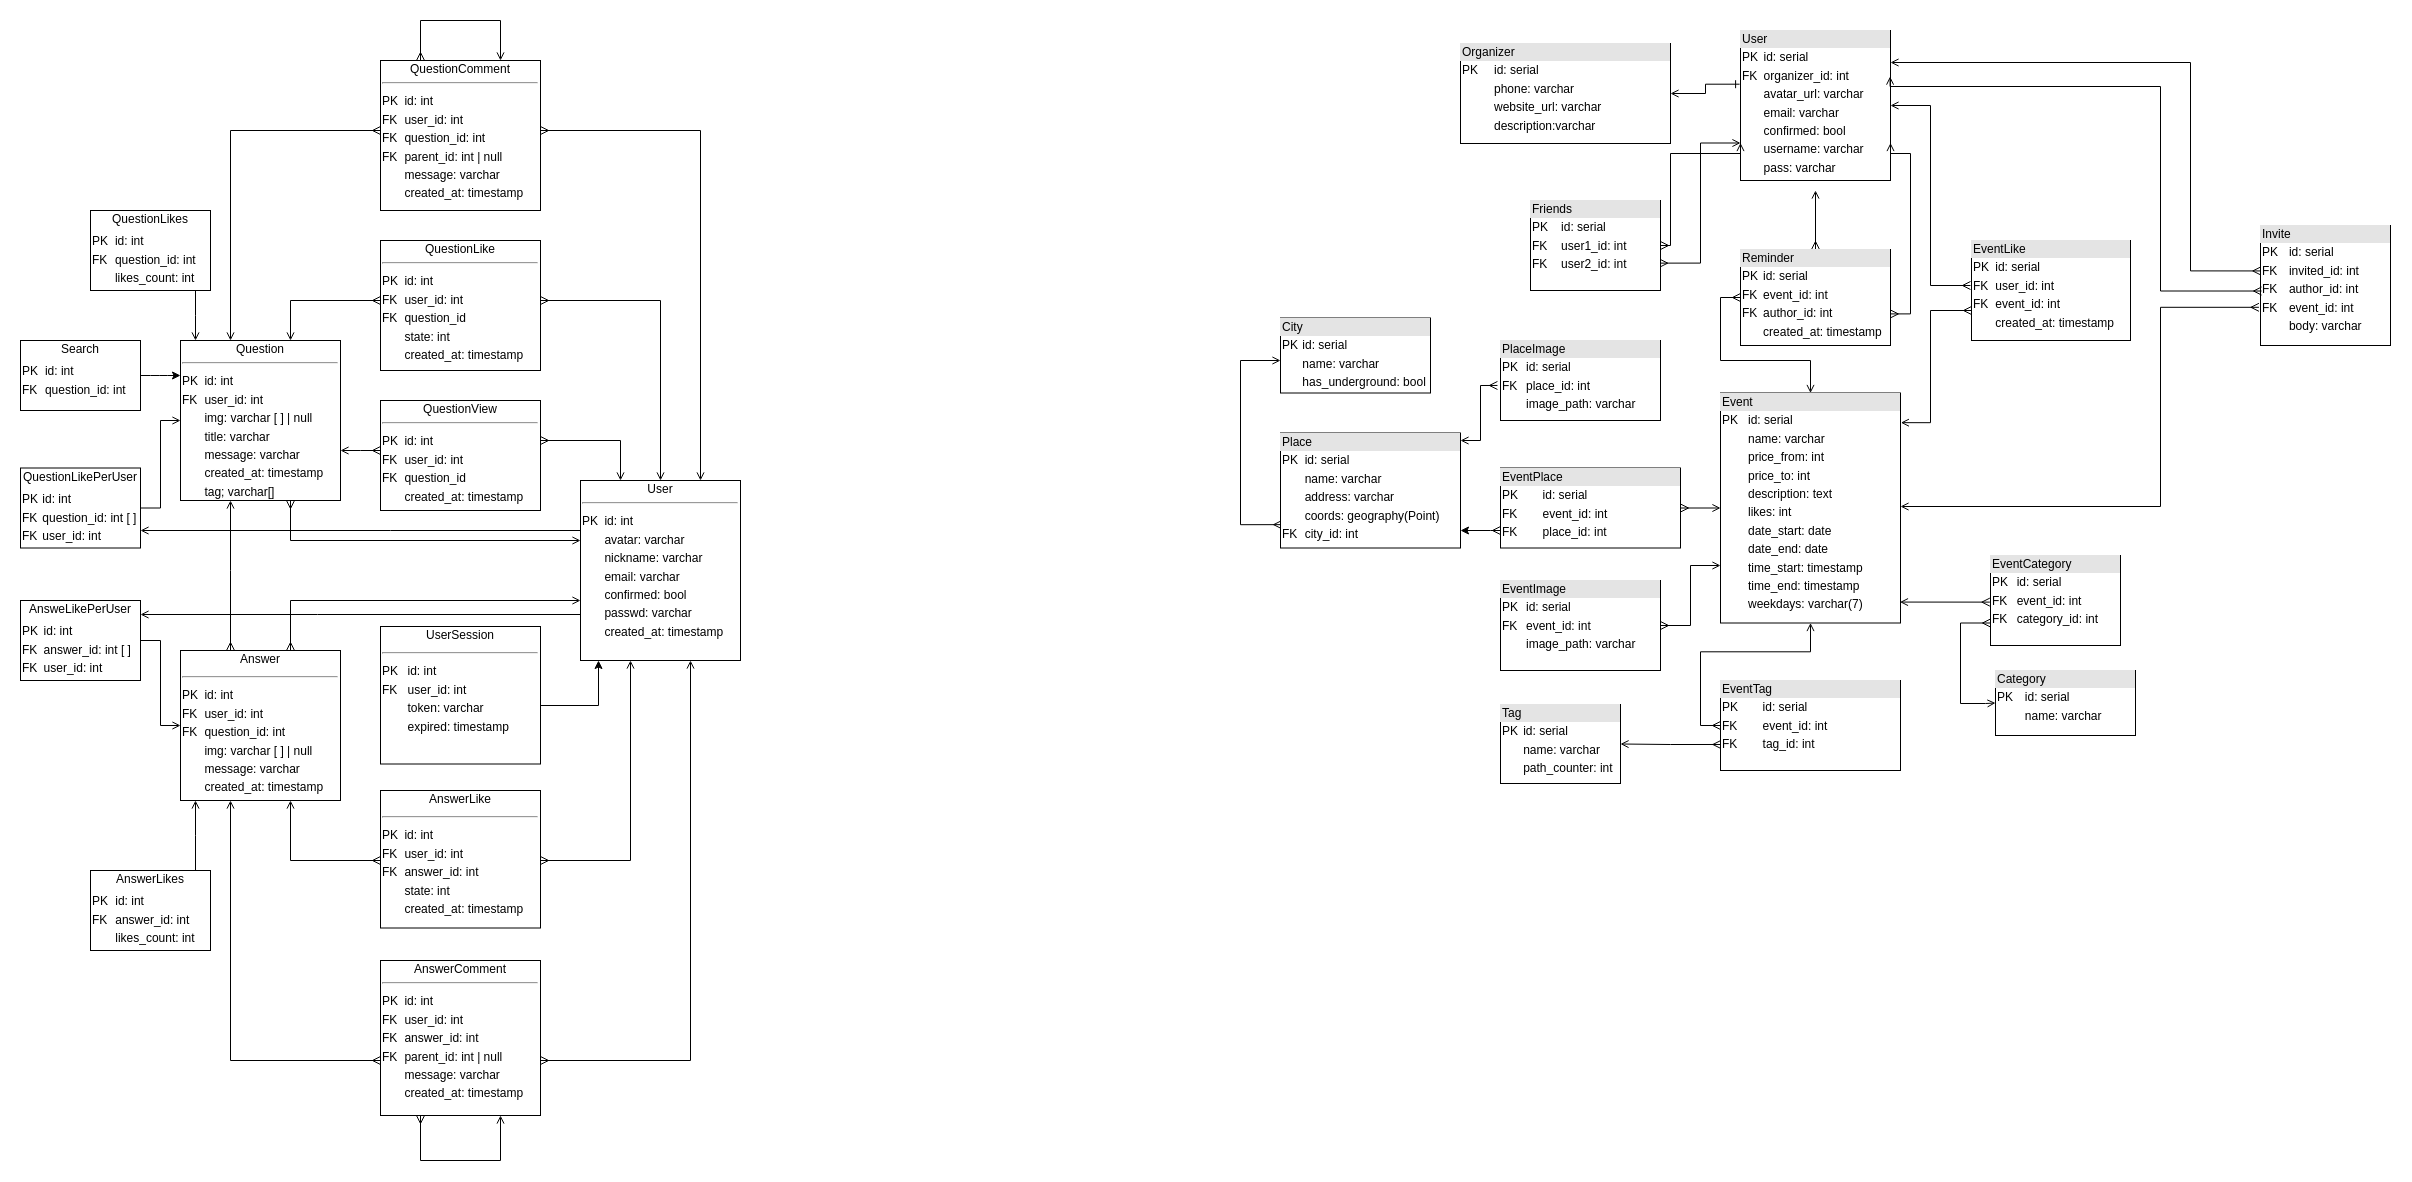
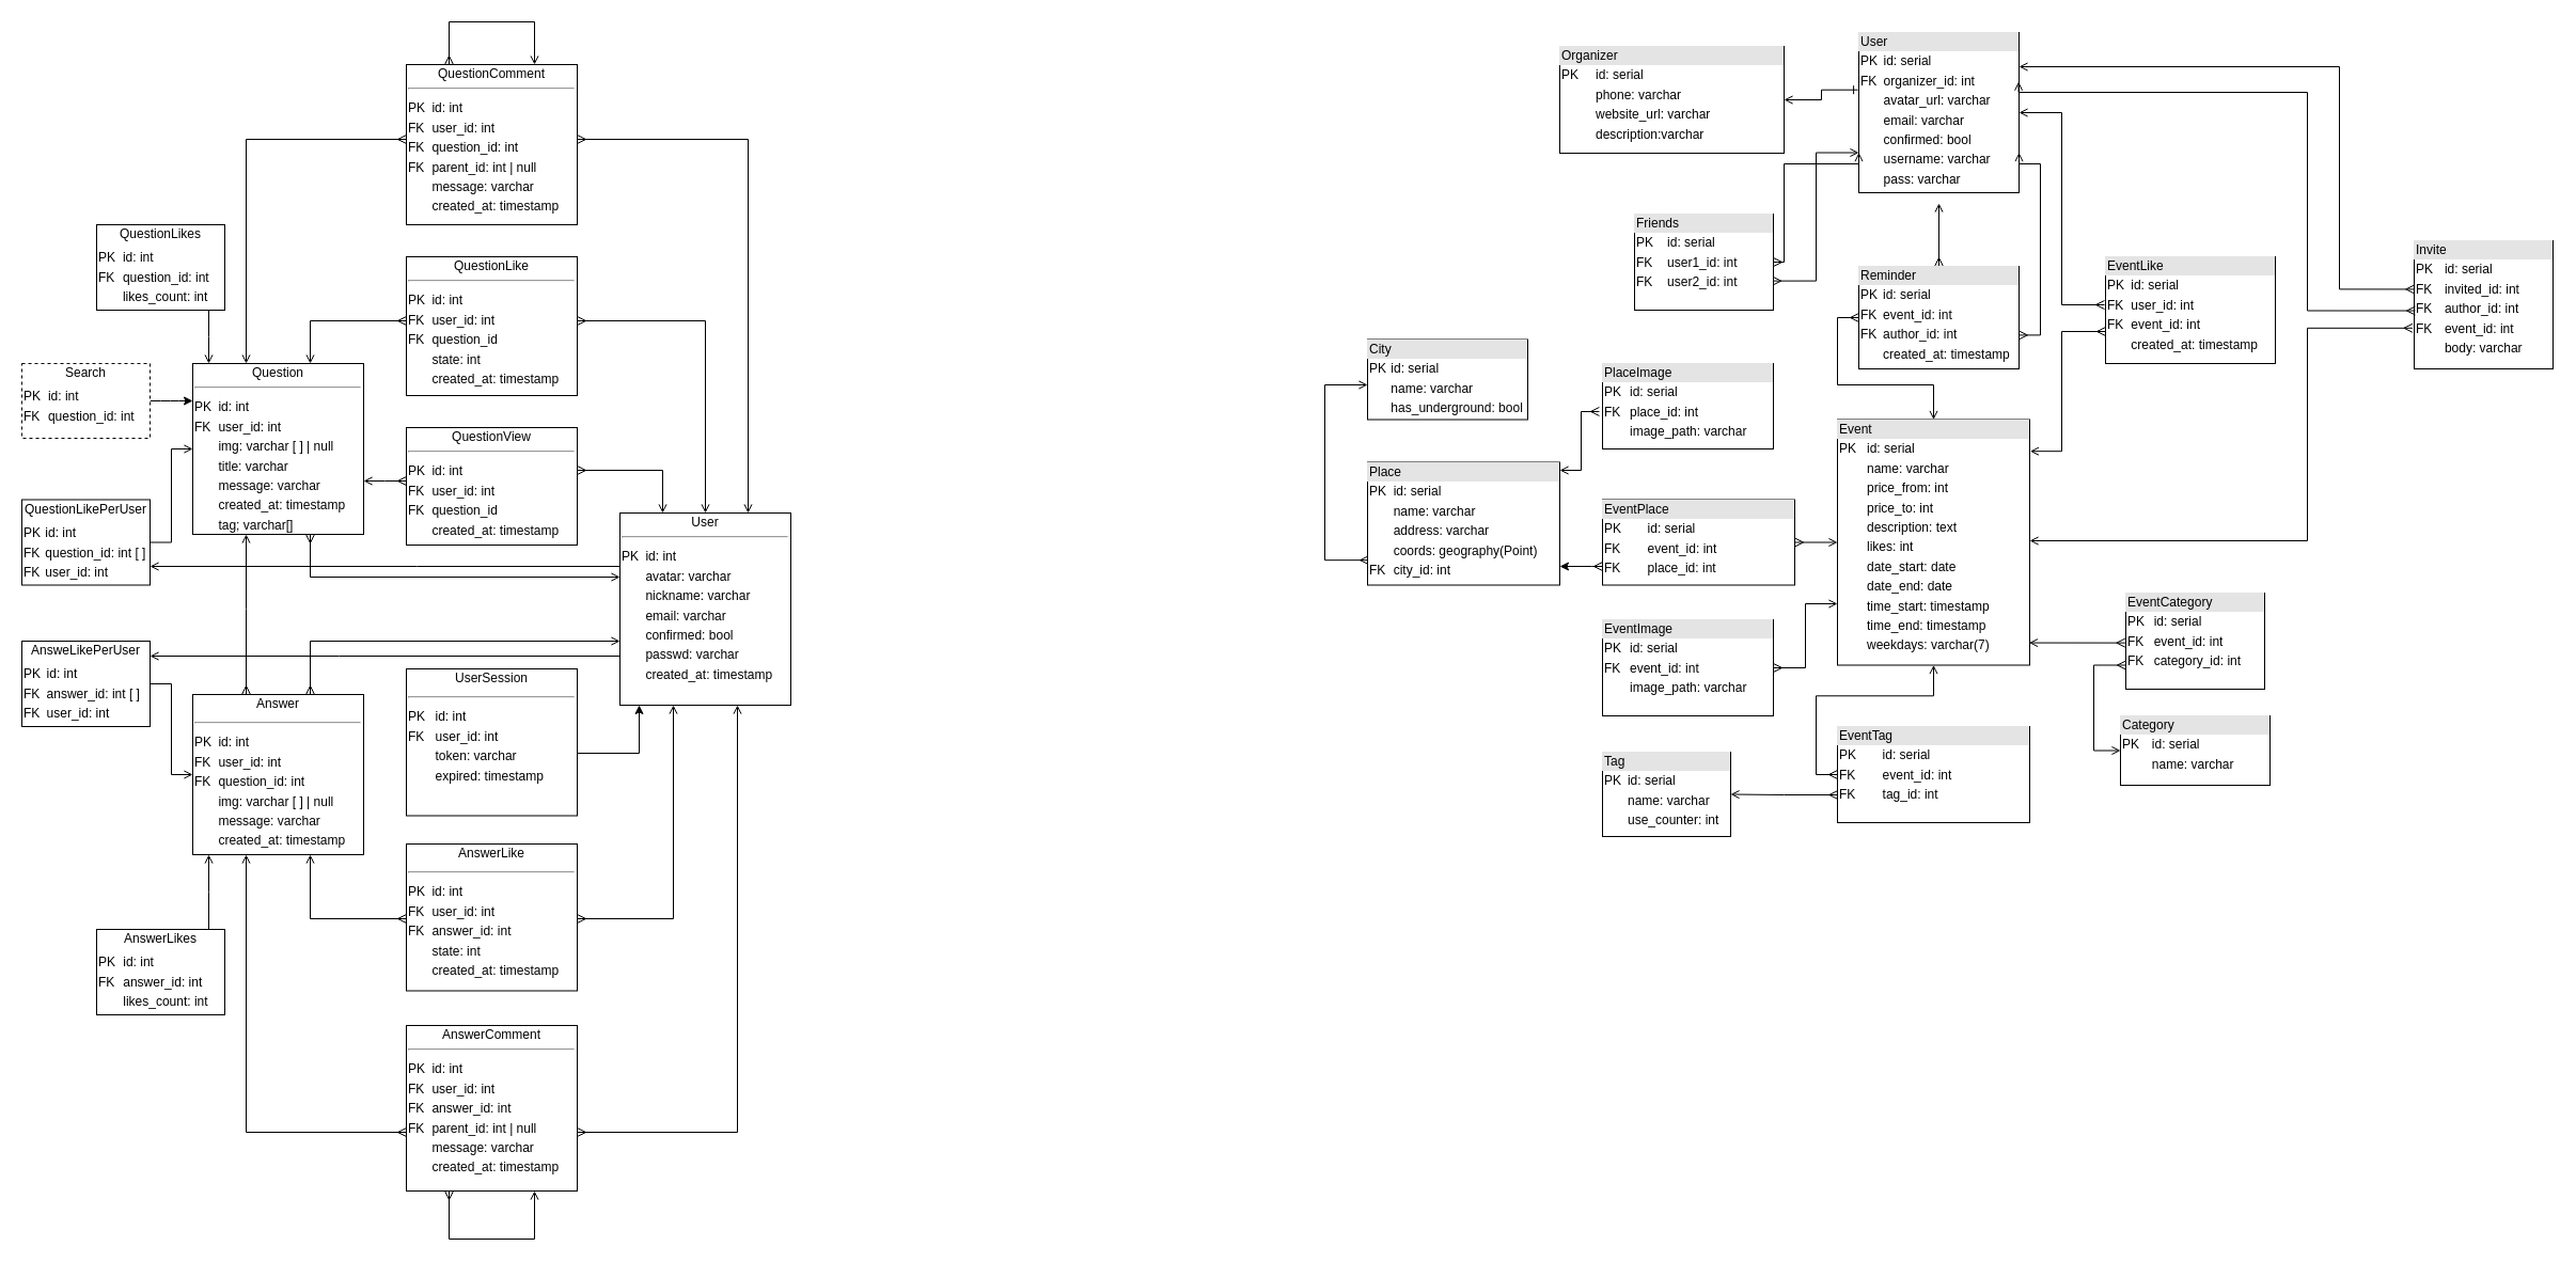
- <mxCell id="75" value="&lt;div style=&quot;text-align: center; box-sizing: border-box; width: 100%; background-image: initial; background-position: initial; background-size: initial; background-repeat: initial; background-attachment: initial; background-origin: initial; background-clip: initial; padding: 2px;&quot;&gt;Search&lt;/div&gt;&lt;div style=&quot;text-align: center; box-sizing: border-box; width: 100%; background-image: initial; background-position: initial; background-size: initial; background-repeat: initial; background-attachment: initial; background-origin: initial; background-clip: initial; padding: 2px;&quot;&gt;&lt;/div&gt;&lt;table style=&quot;width:100%;font-size:1em;&quot; cellspacing=&quot;0&quot; cellpadding=&quot;2&quot;&gt;&lt;tbody&gt;&lt;tr&gt;&lt;td&gt;PK&lt;/td&gt;&lt;td&gt;id: int&lt;br&gt;&lt;/td&gt;&lt;/tr&gt;&lt;tr&gt;&lt;td&gt;FK&lt;/td&gt;&lt;td&gt;question_id: int&lt;/td&gt;&lt;/tr&gt;&lt;/tbody&gt;&lt;/table&gt;" style="verticalAlign=top;align=left;overflow=fill;html=1;rounded=0;glass=0;labelBackgroundColor=none;gradientColor=none;" vertex="1" parent="1"><mxGeometry x="20" y="340" width="120" height="70" as="geometry" /></mxCell>
+ <mxCell id="75" value="&lt;div style=&quot;text-align: center; box-sizing: border-box; width: 100%; background-image: initial; background-position: initial; background-size: initial; background-repeat: initial; background-attachment: initial; background-origin: initial; background-clip: initial; padding: 2px;&quot;&gt;Search&lt;/div&gt;&lt;div style=&quot;text-align: center; box-sizing: border-box; width: 100%; background-image: initial; background-position: initial; background-size: initial; background-repeat: initial; background-attachment: initial; background-origin: initial; background-clip: initial; padding: 2px;&quot;&gt;&lt;/div&gt;&lt;table style=&quot;width:100%;font-size:1em;&quot; cellspacing=&quot;0&quot; cellpadding=&quot;2&quot;&gt;&lt;tbody&gt;&lt;tr&gt;&lt;td&gt;PK&lt;/td&gt;&lt;td&gt;id: int&lt;br&gt;&lt;/td&gt;&lt;/tr&gt;&lt;tr&gt;&lt;td&gt;FK&lt;/td&gt;&lt;td&gt;question_id: int&lt;/td&gt;&lt;/tr&gt;&lt;/tbody&gt;&lt;/table&gt;" style="verticalAlign=top;align=left;overflow=fill;html=1;rounded=0;glass=0;labelBackgroundColor=none;gradientColor=none;dashed=1;" vertex="1" parent="1"><mxGeometry x="20" y="340" width="120" height="70" as="geometry" /></mxCell>
- <mxCell id="24" value="&lt;div style=&quot;box-sizing:border-box;width:100%;background:#e4e4e4;padding:2px;&quot;&gt;Category&lt;/div&gt;&lt;table style=&quot;width:100%;font-size:1em;&quot; cellspacing=&quot;0&quot; cellpadding=&quot;2&quot;&gt;&lt;tbody&gt;&lt;tr&gt;&lt;td&gt;PK&lt;/td&gt;&lt;td&gt;id: serial&lt;/td&gt;&lt;/tr&gt;&lt;tr&gt;&lt;td&gt;&lt;br&gt;&lt;/td&gt;&lt;td&gt;name: varchar&lt;br&gt;&lt;br&gt;&lt;/td&gt;&lt;/tr&gt;&lt;tr&gt;&lt;td&gt;&lt;/td&gt;&lt;td&gt;&lt;br&gt;&lt;/td&gt;&lt;/tr&gt;&lt;/tbody&gt;&lt;/table&gt;" style="verticalAlign=top;align=left;overflow=fill;html=1;labelBackgroundColor=none;rounded=0;" parent="1" vertex="1"><mxGeometry x="1995" y="670" width="140" height="65" as="geometry" /></mxCell>
+ <mxCell id="24" value="&lt;div style=&quot;box-sizing:border-box;width:100%;background:#e4e4e4;padding:2px;&quot;&gt;Category&lt;/div&gt;&lt;table style=&quot;width:100%;font-size:1em;&quot; cellspacing=&quot;0&quot; cellpadding=&quot;2&quot;&gt;&lt;tbody&gt;&lt;tr&gt;&lt;td&gt;PK&lt;/td&gt;&lt;td&gt;id: serial&lt;/td&gt;&lt;/tr&gt;&lt;tr&gt;&lt;td&gt;&lt;br&gt;&lt;/td&gt;&lt;td&gt;name: varchar&lt;br&gt;&lt;br&gt;&lt;/td&gt;&lt;/tr&gt;&lt;tr&gt;&lt;td&gt;&lt;/td&gt;&lt;td&gt;&lt;br&gt;&lt;/td&gt;&lt;/tr&gt;&lt;/tbody&gt;&lt;/table&gt;" style="verticalAlign=top;align=left;overflow=fill;html=1;labelBackgroundColor=none;rounded=0;" parent="1" vertex="1"><mxGeometry x="1985" y="670" width="140" height="65" as="geometry" /></mxCell>
- <mxCell id="7" value="&lt;div style=&quot;box-sizing:border-box;width:100%;background:#e4e4e4;padding:2px;&quot;&gt;Tag&lt;br&gt;&lt;/div&gt;&lt;table style=&quot;width:100%;font-size:1em;&quot; cellspacing=&quot;0&quot; cellpadding=&quot;2&quot;&gt;&lt;tbody&gt;&lt;tr&gt;&lt;td&gt;PK&lt;/td&gt;&lt;td&gt;id: serial&lt;/td&gt;&lt;/tr&gt;&lt;tr&gt;&lt;td&gt;&lt;br&gt;&lt;/td&gt;&lt;td&gt;name: varchar&lt;br&gt;&lt;/td&gt;&lt;/tr&gt;&lt;tr&gt;&lt;td&gt;&lt;/td&gt;&lt;td&gt;path_counter: int&lt;/td&gt;&lt;/tr&gt;&lt;/tbody&gt;&lt;/table&gt;" style="verticalAlign=top;align=left;overflow=fill;html=1;labelBackgroundColor=none;rounded=0;" parent="1" vertex="1"><mxGeometry x="1500" y="704" width="120" height="79" as="geometry" /></mxCell>
+ <mxCell id="7" value="&lt;div style=&quot;box-sizing:border-box;width:100%;background:#e4e4e4;padding:2px;&quot;&gt;Tag&lt;br&gt;&lt;/div&gt;&lt;table style=&quot;width:100%;font-size:1em;&quot; cellspacing=&quot;0&quot; cellpadding=&quot;2&quot;&gt;&lt;tbody&gt;&lt;tr&gt;&lt;td&gt;PK&lt;/td&gt;&lt;td&gt;id: serial&lt;/td&gt;&lt;/tr&gt;&lt;tr&gt;&lt;td&gt;&lt;br&gt;&lt;/td&gt;&lt;td&gt;name: varchar&lt;br&gt;&lt;/td&gt;&lt;/tr&gt;&lt;tr&gt;&lt;td&gt;&lt;/td&gt;&lt;td&gt;use_counter: int&lt;/td&gt;&lt;/tr&gt;&lt;/tbody&gt;&lt;/table&gt;" style="verticalAlign=top;align=left;overflow=fill;html=1;labelBackgroundColor=none;rounded=0;" parent="1" vertex="1"><mxGeometry x="1500" y="704" width="120" height="79" as="geometry" /></mxCell>
